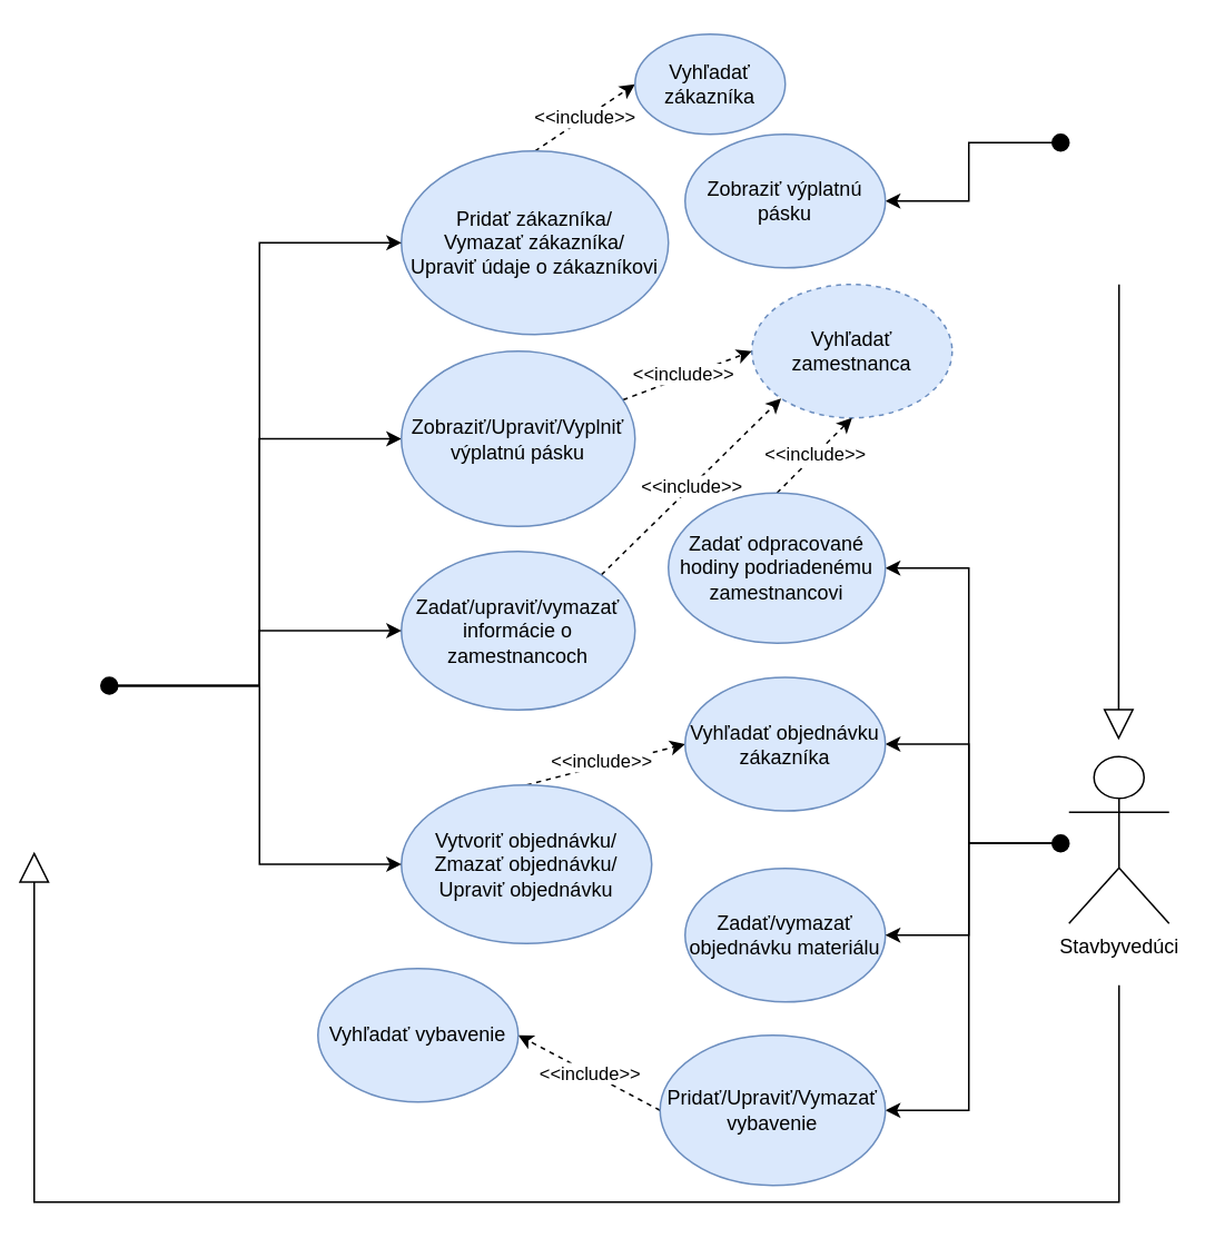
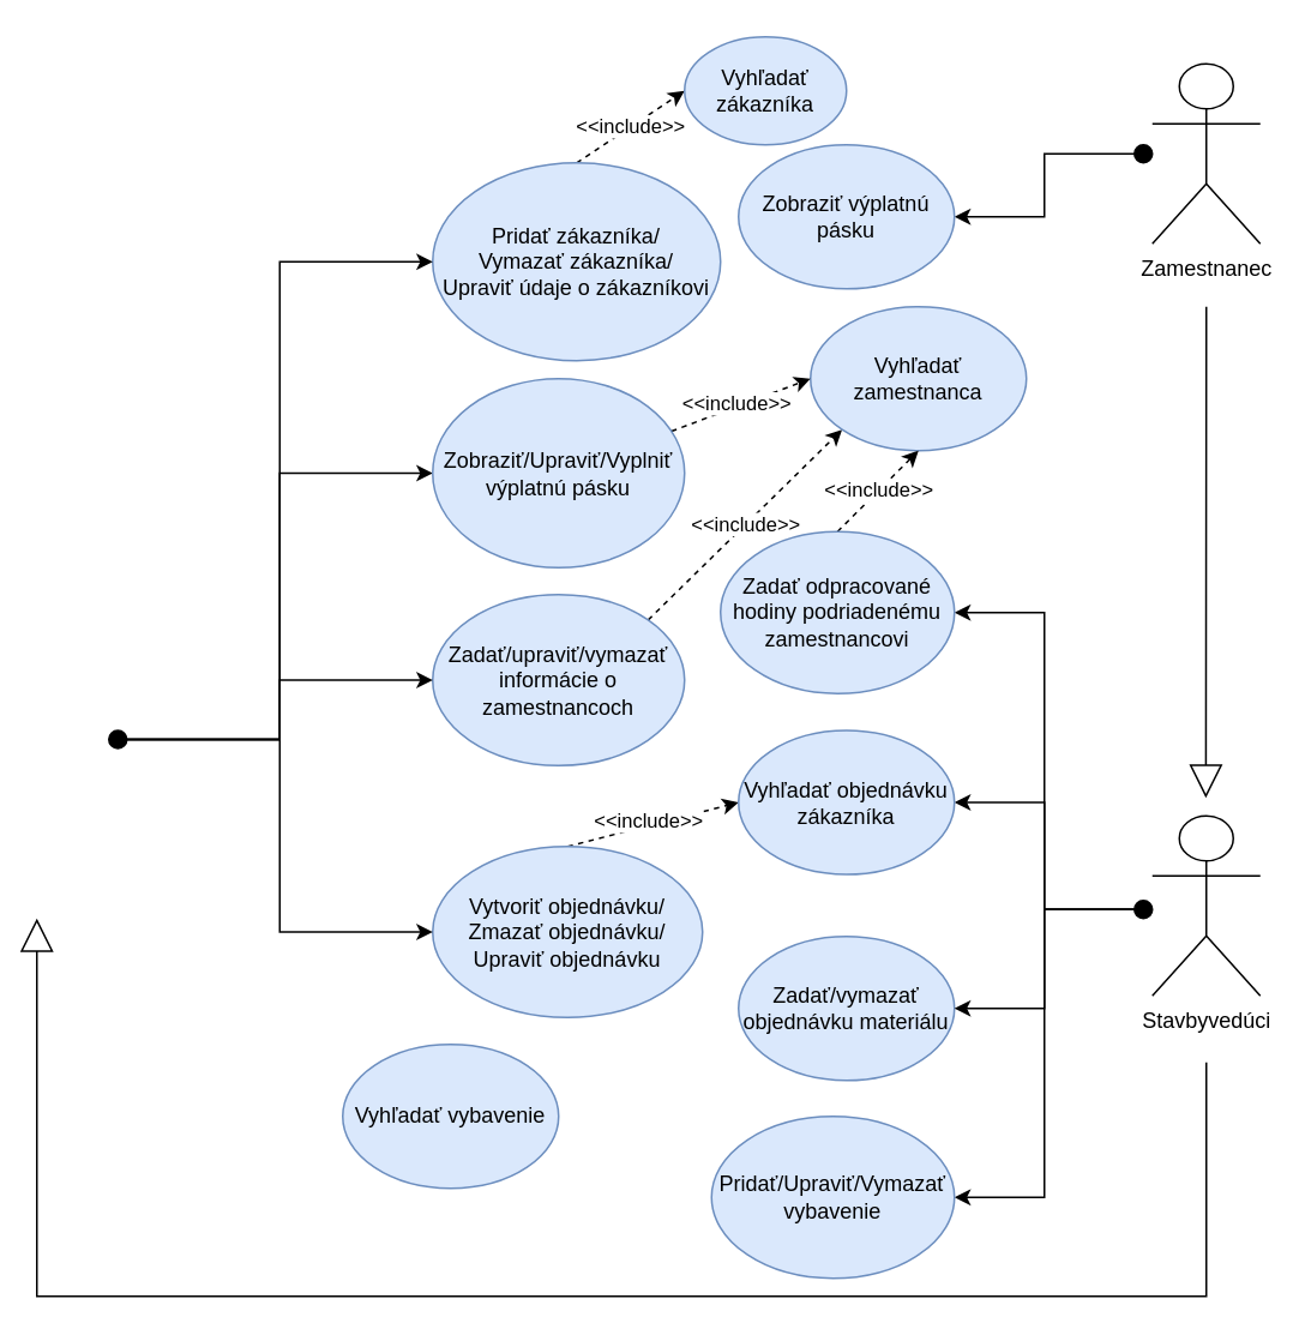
+ <mxCell id="11" value="Zamestnanec" style="shape=umlActor;verticalLabelPosition=bottom;verticalAlign=top;html=1;outlineConnect=0;" parent="1" vertex="1"><mxGeometry x="640" y="35" width="60" height="100" as="geometry" /></mxCell>
- <mxCell id="20" value="Vyhľadať zamestnanca" style="ellipse;whiteSpace=wrap;html=1;fillColor=#dae8fc;strokeColor=#6c8ebf;dashed=1;" parent="1" vertex="1"><mxGeometry x="450" y="170" width="120" height="80" as="geometry" /></mxCell>
+ <mxCell id="20" value="Vyhľadať zamestnanca" style="ellipse;whiteSpace=wrap;html=1;fillColor=#dae8fc;strokeColor=#6c8ebf;" parent="1" vertex="1"><mxGeometry x="450" y="170" width="120" height="80" as="geometry" /></mxCell>
- <mxCell id="34" value="&amp;lt;&amp;lt;include&amp;gt;&amp;gt;" style="rounded=0;orthogonalLoop=1;jettySize=auto;html=1;exitX=0;exitY=0.5;exitDx=0;exitDy=0;entryX=1;entryY=0.5;entryDx=0;entryDy=0;dashed=1;" edge="1" parent="1" source="35" target="36"><mxGeometry relative="1" as="geometry" /></mxCell>
